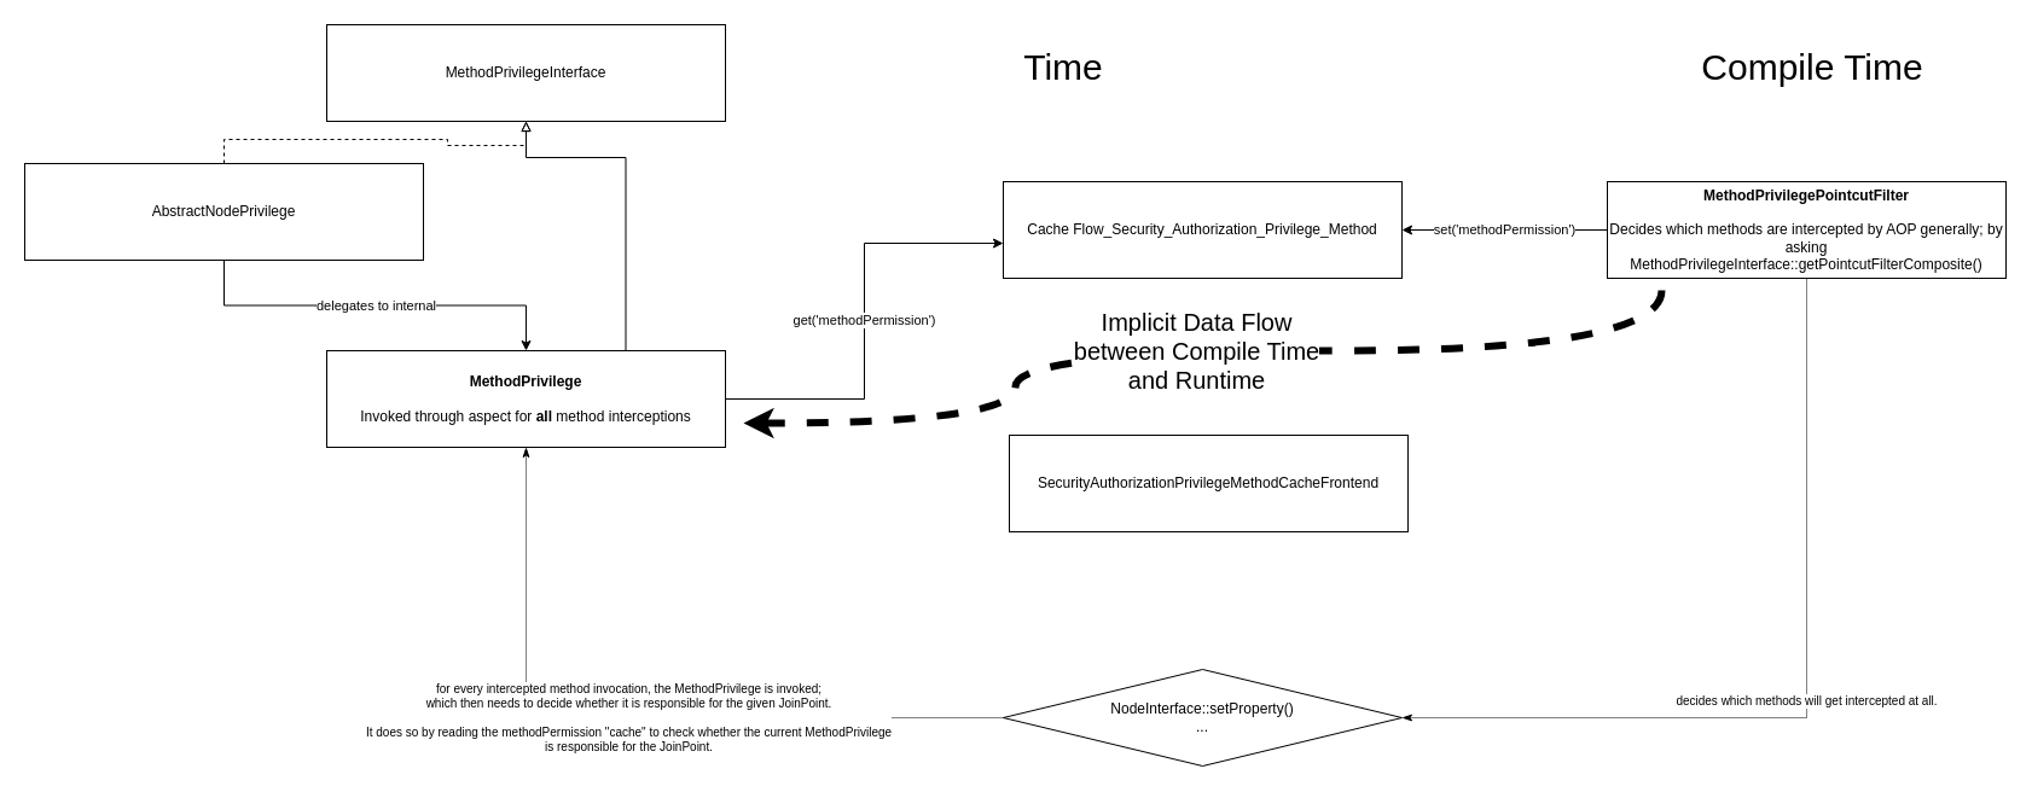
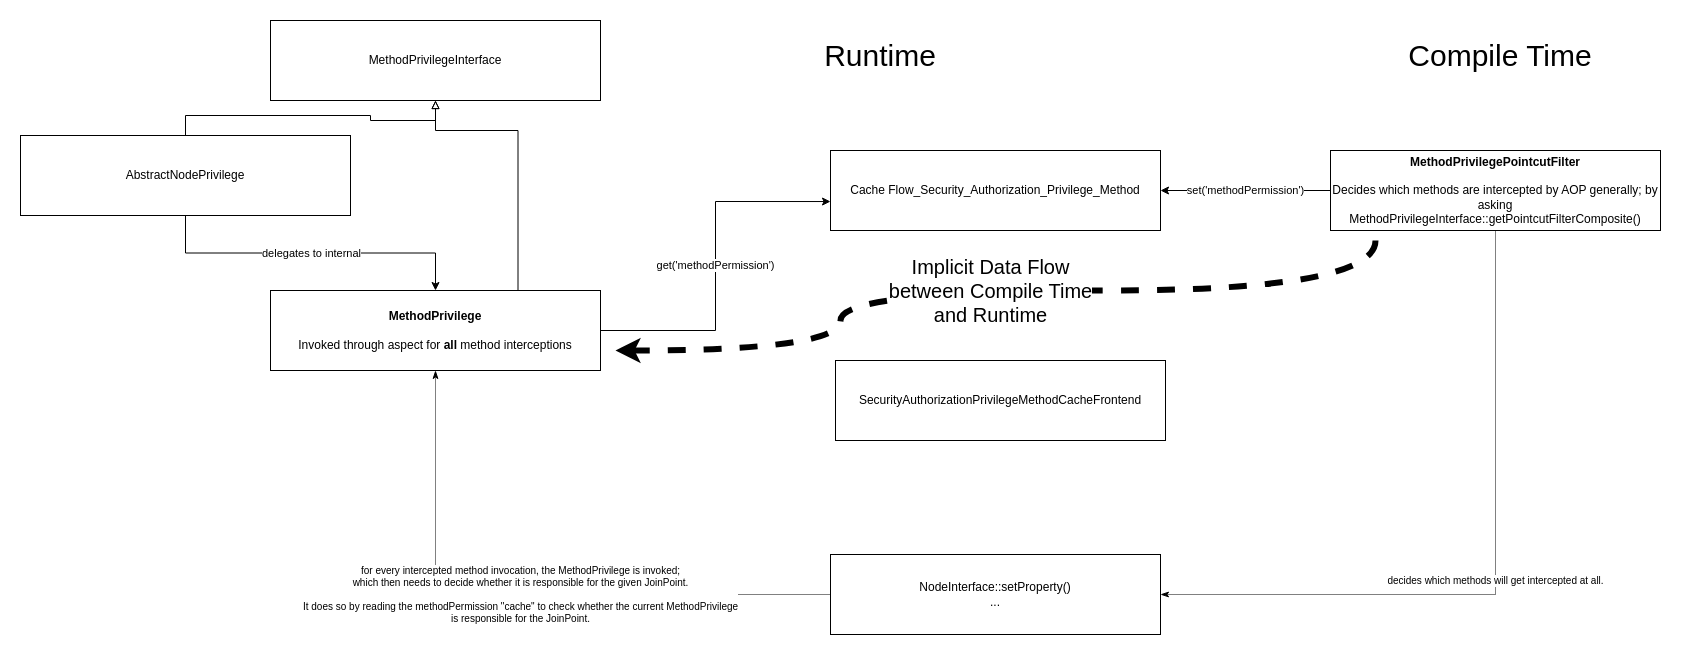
- <mxCell id="15" value="Time" style="text;html=1;strokeColor=none;fillColor=none;align=center;verticalAlign=middle;whiteSpace=wrap;rounded=0;fontSize=30;" parent="1" vertex="1"><mxGeometry x="750" y="30" width="260" height="50" as="geometry" /></mxCell>
+ <mxCell id="15" value="Runtime" style="text;html=1;strokeColor=none;fillColor=none;align=center;verticalAlign=middle;whiteSpace=wrap;rounded=0;fontSize=30;" parent="1" vertex="1"><mxGeometry x="750" y="30" width="260" height="50" as="geometry" /></mxCell>
- <mxCell id="11" style="edgeStyle=orthogonalEdgeStyle;rounded=0;orthogonalLoop=1;jettySize=auto;html=1;entryX=0.5;entryY=1;entryDx=0;entryDy=0;endArrow=block;endFill=0;dashed=1;" parent="1" source="12" target="13" edge="1"><mxGeometry relative="1" as="geometry" /></mxCell>
+ <mxCell id="11" style="edgeStyle=orthogonalEdgeStyle;rounded=0;orthogonalLoop=1;jettySize=auto;html=1;entryX=0.5;entryY=1;entryDx=0;entryDy=0;endArrow=block;endFill=0;" parent="1" source="12" target="13" edge="1"><mxGeometry relative="1" as="geometry" /></mxCell>
- <mxCell id="17" value="NodeInterface::setProperty()&lt;br&gt;..." style="rhombus;whiteSpace=wrap;html=1;" parent="1" vertex="1"><mxGeometry x="830" y="554" width="330" height="80" as="geometry" /></mxCell>
+ <mxCell id="17" value="NodeInterface::setProperty()&lt;br&gt;..." style="rounded=0;whiteSpace=wrap;html=1;" parent="1" vertex="1"><mxGeometry x="830" y="554" width="330" height="80" as="geometry" /></mxCell>
